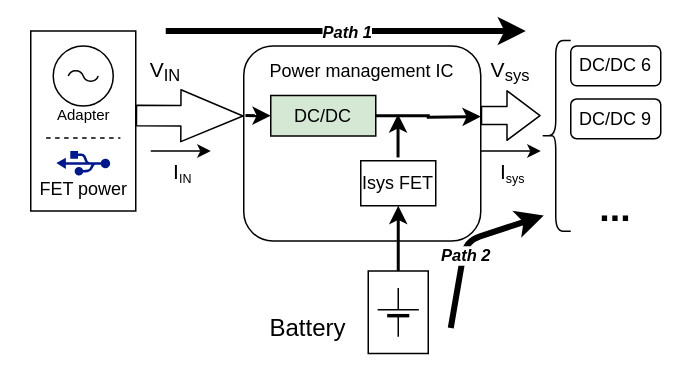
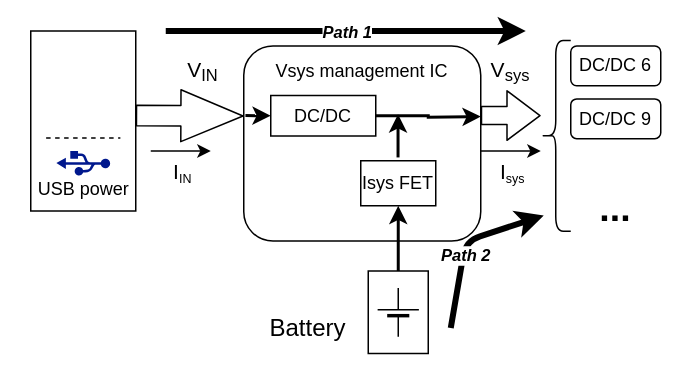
- <mxCell id="18" value="&lt;font&gt;&lt;font style=&quot;font-size: 14px&quot;&gt;V&lt;/font&gt;&lt;sub style=&quot;font-size: 11px&quot;&gt;IN&lt;/sub&gt;&lt;/font&gt;" style="text;html=1;strokeColor=none;fillColor=none;align=center;verticalAlign=middle;whiteSpace=wrap;rounded=0;fontSize=10;" parent="1" vertex="1"><mxGeometry x="90" y="36.5" width="40" height="20" as="geometry" /></mxCell>
+ <mxCell id="18" value="&lt;font&gt;&lt;font style=&quot;font-size: 14px&quot;&gt;V&lt;/font&gt;&lt;sub style=&quot;font-size: 11px&quot;&gt;IN&lt;/sub&gt;&lt;/font&gt;" style="text;html=1;strokeColor=none;fillColor=none;align=center;verticalAlign=middle;whiteSpace=wrap;rounded=0;fontSize=10;" parent="1" vertex="1"><mxGeometry x="115" y="36.5" width="40" height="20" as="geometry" /></mxCell>
- <mxCell id="5" value="&lt;font style=&quot;font-size: 10px&quot;&gt;Adapter&lt;/font&gt;" style="pointerEvents=1;verticalLabelPosition=bottom;shadow=0;dashed=0;align=center;html=1;verticalAlign=top;shape=mxgraph.electrical.signal_sources.ac_source;fontSize=10;spacing=-4;" parent="1" vertex="1"><mxGeometry x="35" y="30" width="40" height="40" as="geometry" /></mxCell>
- <mxCell id="6" value="&lt;p style=&quot;line-height: 120%; font-size: 12px;&quot;&gt;Power management IC&lt;/p&gt;" style="rounded=1;whiteSpace=wrap;html=1;verticalAlign=bottom;fontSize=12;labelPosition=center;verticalLabelPosition=top;align=center;spacingTop=0;spacing=-36;" parent="1" vertex="1"><mxGeometry x="162" y="30" width="158" height="130" as="geometry" /></mxCell>
+ <mxCell id="6" value="&lt;p style=&quot;line-height: 120%; font-size: 12px;&quot;&gt;Vsys management IC&lt;/p&gt;" style="rounded=1;whiteSpace=wrap;html=1;verticalAlign=bottom;fontSize=12;labelPosition=center;verticalLabelPosition=top;align=center;spacingTop=0;spacing=-36;" parent="1" vertex="1"><mxGeometry x="162" y="30" width="158" height="130" as="geometry" /></mxCell>
- <mxCell id="8" value="DC/DC" style="rounded=0;whiteSpace=wrap;html=1;fillColor=#d5e8d4;" parent="1" vertex="1"><mxGeometry x="180" y="63" width="70" height="27" as="geometry" /></mxCell>
+ <mxCell id="8" value="DC/DC" style="rounded=0;whiteSpace=wrap;html=1;" parent="1" vertex="1"><mxGeometry x="180" y="63" width="70" height="27" as="geometry" /></mxCell>
- <mxCell id="4" value="FET power" style="aspect=fixed;pointerEvents=1;shadow=0;dashed=0;html=1;strokeColor=none;labelPosition=center;verticalLabelPosition=bottom;verticalAlign=top;align=center;fillColor=#00188D;shape=mxgraph.mscae.enterprise.usb;direction=west;spacing=-3;" parent="1" vertex="1"><mxGeometry x="37.06" y="100" width="35.87" height="16.5" as="geometry" /></mxCell>
+ <mxCell id="4" value="USB power" style="aspect=fixed;pointerEvents=1;shadow=0;dashed=0;html=1;strokeColor=none;labelPosition=center;verticalLabelPosition=bottom;verticalAlign=top;align=center;fillColor=#00188D;shape=mxgraph.mscae.enterprise.usb;direction=west;spacing=-3;" parent="1" vertex="1"><mxGeometry x="37.06" y="100" width="35.87" height="16.5" as="geometry" /></mxCell>
